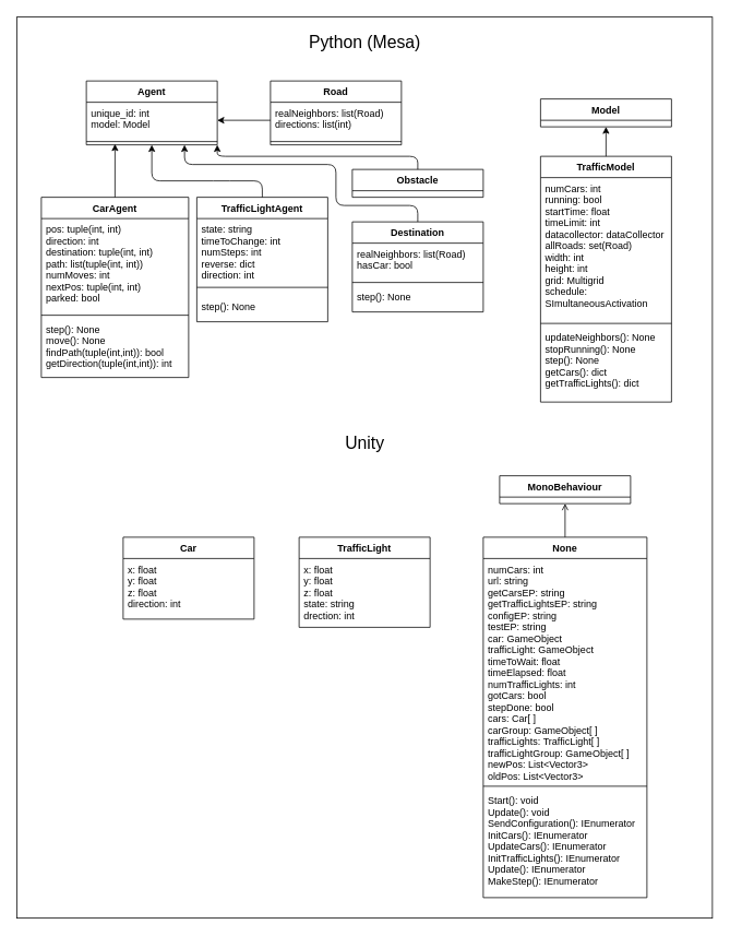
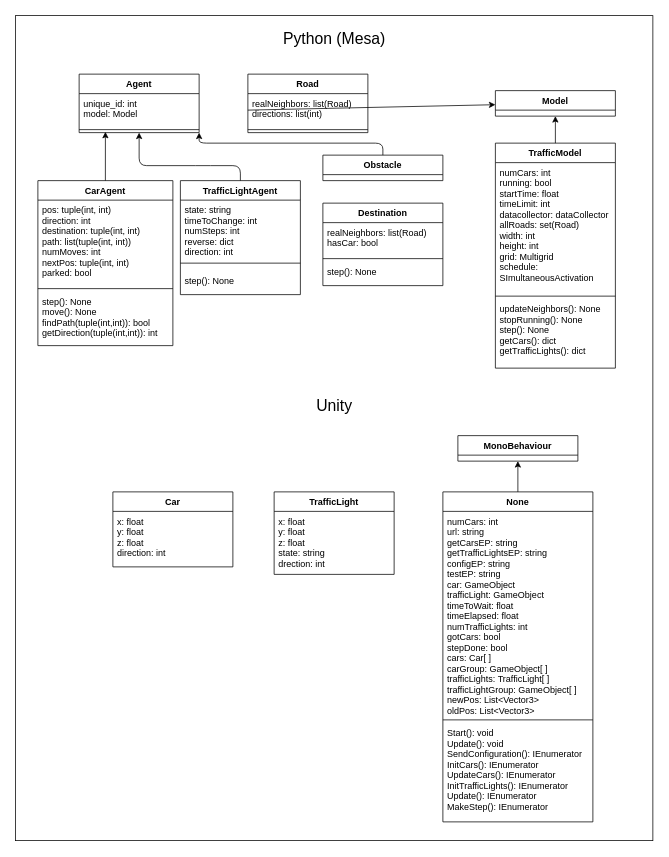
- <mxCell id="37" style="edgeStyle=none;html=1;exitX=0;exitY=0.5;exitDx=0;exitDy=0;entryX=1;entryY=0.5;entryDx=0;entryDy=0;" parent="1" source="14" target="24" edge="1"><mxGeometry relative="1" as="geometry" /></mxCell>
+ <mxCell id="37" style="edgeStyle=none;html=1;exitX=0;exitY=0.5;exitDx=0;exitDy=0;" parent="1" source="14" target="26" edge="1"><mxGeometry relative="1" as="geometry" /></mxCell>
- <mxCell id="16" style="edgeStyle=none;html=1;exitX=0.5;exitY=0;exitDx=0;exitDy=0;entryX=0.75;entryY=1;entryDx=0;entryDy=0;" parent="1" source="17" target="23" edge="1"><mxGeometry relative="1" as="geometry"><Array as="points"><mxPoint x="510" y="250" /><mxPoint x="410" y="250" /><mxPoint x="410" y="200" /><mxPoint x="225" y="200" /></Array></mxGeometry></mxCell>
- <mxCell id="39" style="edgeStyle=none;html=1;exitX=0.5;exitY=0;exitDx=0;exitDy=0;entryX=0.5;entryY=1;entryDx=0;entryDy=0;endArrow=open;" parent="1" source="40" target="44" edge="1"><mxGeometry relative="1" as="geometry" /></mxCell>
+ <mxCell id="39" style="edgeStyle=none;html=1;exitX=0.5;exitY=0;exitDx=0;exitDy=0;entryX=0.5;entryY=1;entryDx=0;entryDy=0;" parent="1" source="40" target="44" edge="1"><mxGeometry relative="1" as="geometry" /></mxCell>
